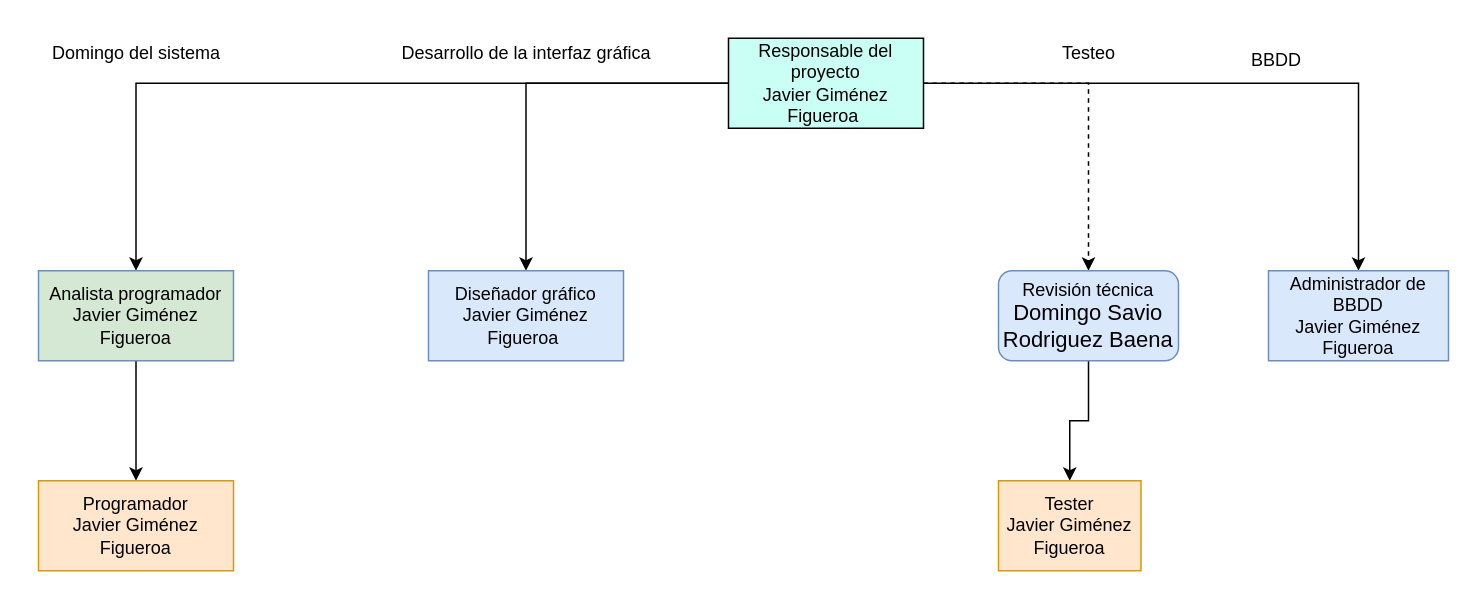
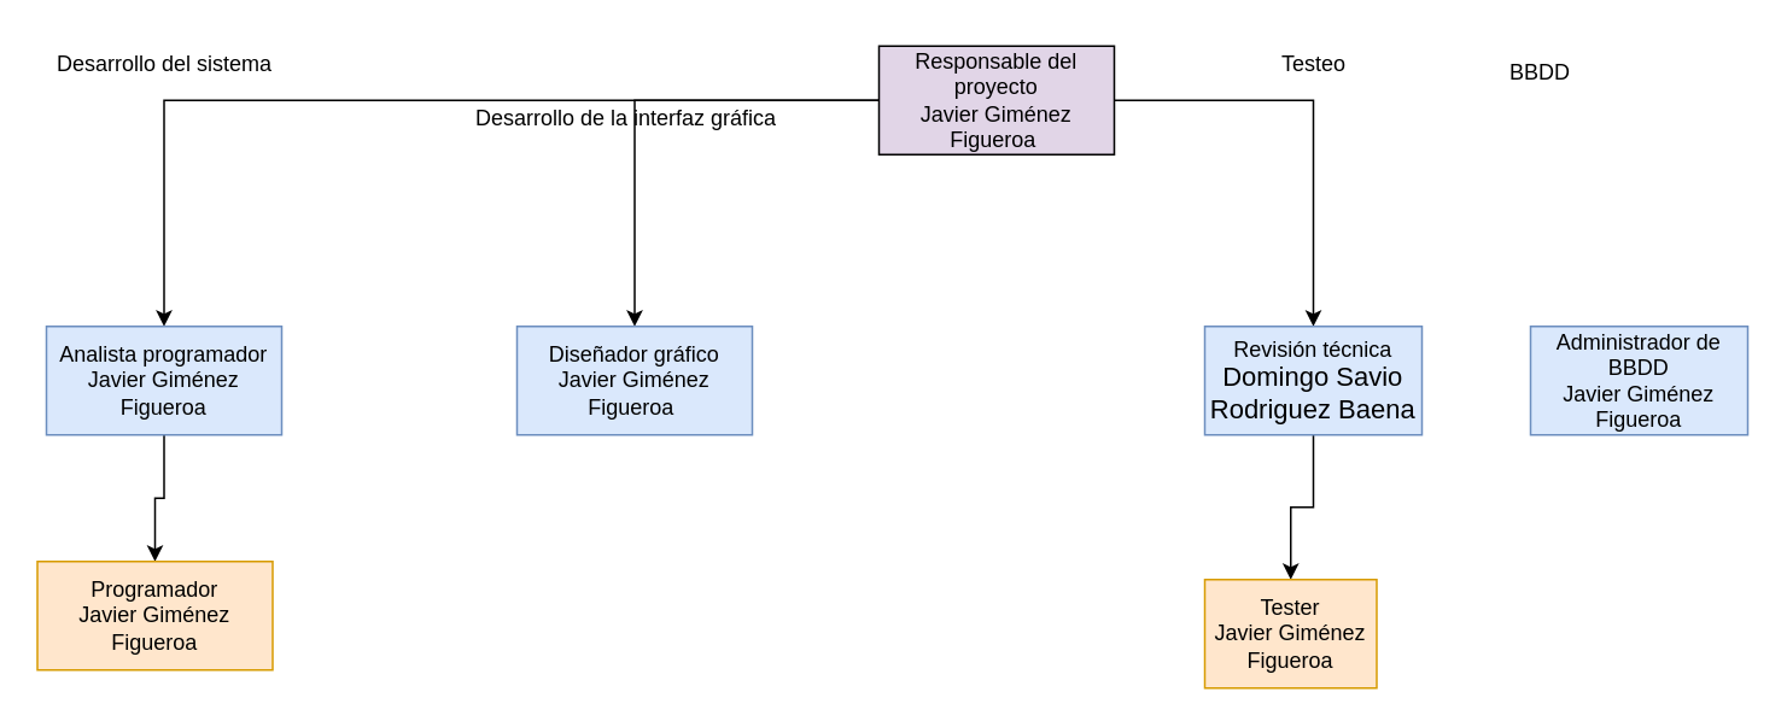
- <mxCell id="12" value="Domingo del sistema" style="text;html=1;align=center;verticalAlign=middle;resizable=0;points=[];autosize=1;strokeColor=none;fillColor=none;" vertex="1" parent="1"><mxGeometry x="20" y="20" width="140" height="30" as="geometry" /></mxCell>
+ <mxCell id="12" value="Desarrollo del sistema" style="text;html=1;align=center;verticalAlign=middle;resizable=0;points=[];autosize=1;strokeColor=none;fillColor=none;" vertex="1" parent="1"><mxGeometry x="20" y="20" width="140" height="30" as="geometry" /></mxCell>
- <mxCell id="14" value="Desarrollo de la interfaz gráfica" style="text;html=1;align=center;verticalAlign=middle;resizable=0;points=[];autosize=1;strokeColor=none;fillColor=none;" vertex="1" parent="1"><mxGeometry x="255" y="20" width="190" height="30" as="geometry" /></mxCell>
+ <mxCell id="14" value="Desarrollo de la interfaz gráfica" style="text;html=1;align=center;verticalAlign=middle;resizable=0;points=[];autosize=1;strokeColor=none;fillColor=none;" vertex="1" parent="1"><mxGeometry x="250" y="50" width="190" height="30" as="geometry" /></mxCell>
- <mxCell id="6" value="Responsable del proyecto&lt;br&gt;Javier Giménez Figueroa&amp;nbsp;" style="rounded=0;whiteSpace=wrap;html=1;fillColor=#C9FFF4;" vertex="1" parent="1"><mxGeometry x="485" y="25" width="130" height="60" as="geometry" /></mxCell>
+ <mxCell id="6" value="Responsable del proyecto&lt;br&gt;Javier Giménez Figueroa&amp;nbsp;" style="rounded=0;whiteSpace=wrap;html=1;fillColor=#e1d5e7;" vertex="1" parent="1"><mxGeometry x="485" y="25" width="130" height="60" as="geometry" /></mxCell>
- <mxCell id="5" style="edgeStyle=orthogonalEdgeStyle;rounded=0;orthogonalLoop=1;jettySize=auto;html=1;exitX=1;exitY=0.5;exitDx=0;exitDy=0;entryX=0.5;entryY=0;entryDx=0;entryDy=0;" edge="1" parent="1" source="6" target="16"><mxGeometry relative="1" as="geometry"><mxPoint x="895" y="160" as="targetPoint" /></mxGeometry></mxCell>
- <mxCell id="4" value="" style="edgeStyle=orthogonalEdgeStyle;rounded=0;orthogonalLoop=1;jettySize=auto;html=1;dashed=1;" edge="1" parent="1" source="6" target="11"><mxGeometry relative="1" as="geometry" /></mxCell>
+ <mxCell id="4" value="" style="edgeStyle=orthogonalEdgeStyle;rounded=0;orthogonalLoop=1;jettySize=auto;html=1;" edge="1" parent="1" source="6" target="11"><mxGeometry relative="1" as="geometry" /></mxCell>
- <mxCell id="9" value="Analista programador&lt;br&gt;Javier Giménez Figueroa" style="rounded=0;whiteSpace=wrap;html=1;fillColor=#d5e8d4;strokeColor=#6c8ebf;" vertex="1" parent="1"><mxGeometry x="25" y="180" width="130" height="60" as="geometry" /></mxCell>
+ <mxCell id="9" value="Analista programador&lt;br&gt;Javier Giménez Figueroa" style="rounded=0;whiteSpace=wrap;html=1;fillColor=#dae8fc;strokeColor=#6c8ebf;" vertex="1" parent="1"><mxGeometry x="25" y="180" width="130" height="60" as="geometry" /></mxCell>
- <mxCell id="11" value="Revisión técnica&lt;br&gt;&lt;span id=&quot;docs-internal-guid-d1149949-7fff-bdbf-34db-fd04fa41e75f&quot;&gt;&lt;span style=&quot;font-size: 11pt; font-family: Calibri, sans-serif; background-color: transparent; font-variant-numeric: normal; font-variant-east-asian: normal; vertical-align: baseline;&quot;&gt;Domingo Savio Rodriguez Baena&lt;/span&gt;&lt;/span&gt;" style="whiteSpace=wrap;html=1;fillColor=#dae8fc;strokeColor=#6c8ebf;rounded=1;" vertex="1" parent="1"><mxGeometry x="665" y="180" width="120" height="60" as="geometry" /></mxCell>
+ <mxCell id="11" value="Revisión técnica&lt;br&gt;&lt;span id=&quot;docs-internal-guid-d1149949-7fff-bdbf-34db-fd04fa41e75f&quot;&gt;&lt;span style=&quot;font-size: 11pt; font-family: Calibri, sans-serif; background-color: transparent; font-variant-numeric: normal; font-variant-east-asian: normal; vertical-align: baseline;&quot;&gt;Domingo Savio Rodriguez Baena&lt;/span&gt;&lt;/span&gt;" style="whiteSpace=wrap;html=1;fillColor=#dae8fc;rounded=0;strokeColor=#6c8ebf;" vertex="1" parent="1"><mxGeometry x="665" y="180" width="120" height="60" as="geometry" /></mxCell>
- <mxCell id="17" value="Programador&lt;br&gt;Javier Giménez Figueroa" style="rounded=0;whiteSpace=wrap;html=1;fillColor=#ffe6cc;strokeColor=#d79b00;" vertex="1" parent="1"><mxGeometry x="25" y="320" width="130" height="60" as="geometry" /></mxCell>
+ <mxCell id="17" value="Programador&lt;br&gt;Javier Giménez Figueroa" style="rounded=0;whiteSpace=wrap;html=1;fillColor=#ffe6cc;strokeColor=#d79b00;" vertex="1" parent="1"><mxGeometry x="20" y="310" width="130" height="60" as="geometry" /></mxCell>
